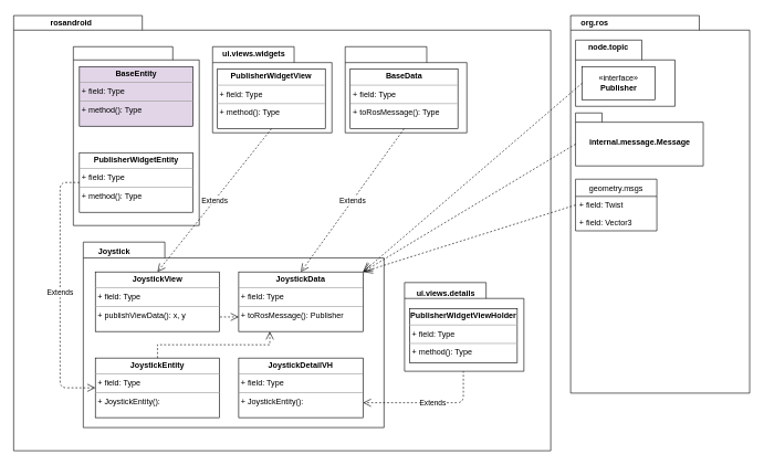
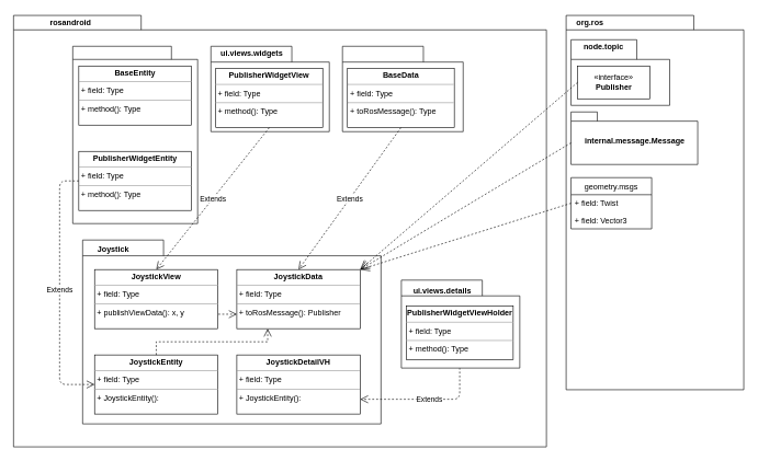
- <mxCell id="16" value="&lt;p style=&quot;margin: 0px ; margin-top: 4px ; text-align: center&quot;&gt;&lt;b&gt;BaseEntity&lt;/b&gt;&lt;/p&gt;&lt;hr size=&quot;1&quot;&gt;&lt;p style=&quot;margin: 0px ; margin-left: 4px&quot;&gt;+ field: Type&lt;/p&gt;&lt;hr size=&quot;1&quot;&gt;&lt;p style=&quot;margin: 0px ; margin-left: 4px&quot;&gt;+ method(): Type&lt;/p&gt;" style="verticalAlign=top;align=left;overflow=fill;fontSize=12;fontFamily=Helvetica;html=1;fillColor=#e1d5e7;" vertex="1" parent="14"><mxGeometry x="9.175" y="30" width="171.52" height="90" as="geometry" /></mxCell>
+ <mxCell id="16" value="&lt;p style=&quot;margin: 0px ; margin-top: 4px ; text-align: center&quot;&gt;&lt;b&gt;BaseEntity&lt;/b&gt;&lt;/p&gt;&lt;hr size=&quot;1&quot;&gt;&lt;p style=&quot;margin: 0px ; margin-left: 4px&quot;&gt;+ field: Type&lt;/p&gt;&lt;hr size=&quot;1&quot;&gt;&lt;p style=&quot;margin: 0px ; margin-left: 4px&quot;&gt;+ method(): Type&lt;/p&gt;" style="verticalAlign=top;align=left;overflow=fill;fontSize=12;fontFamily=Helvetica;html=1;" vertex="1" parent="14"><mxGeometry x="9.175" y="30" width="171.52" height="90" as="geometry" /></mxCell>
